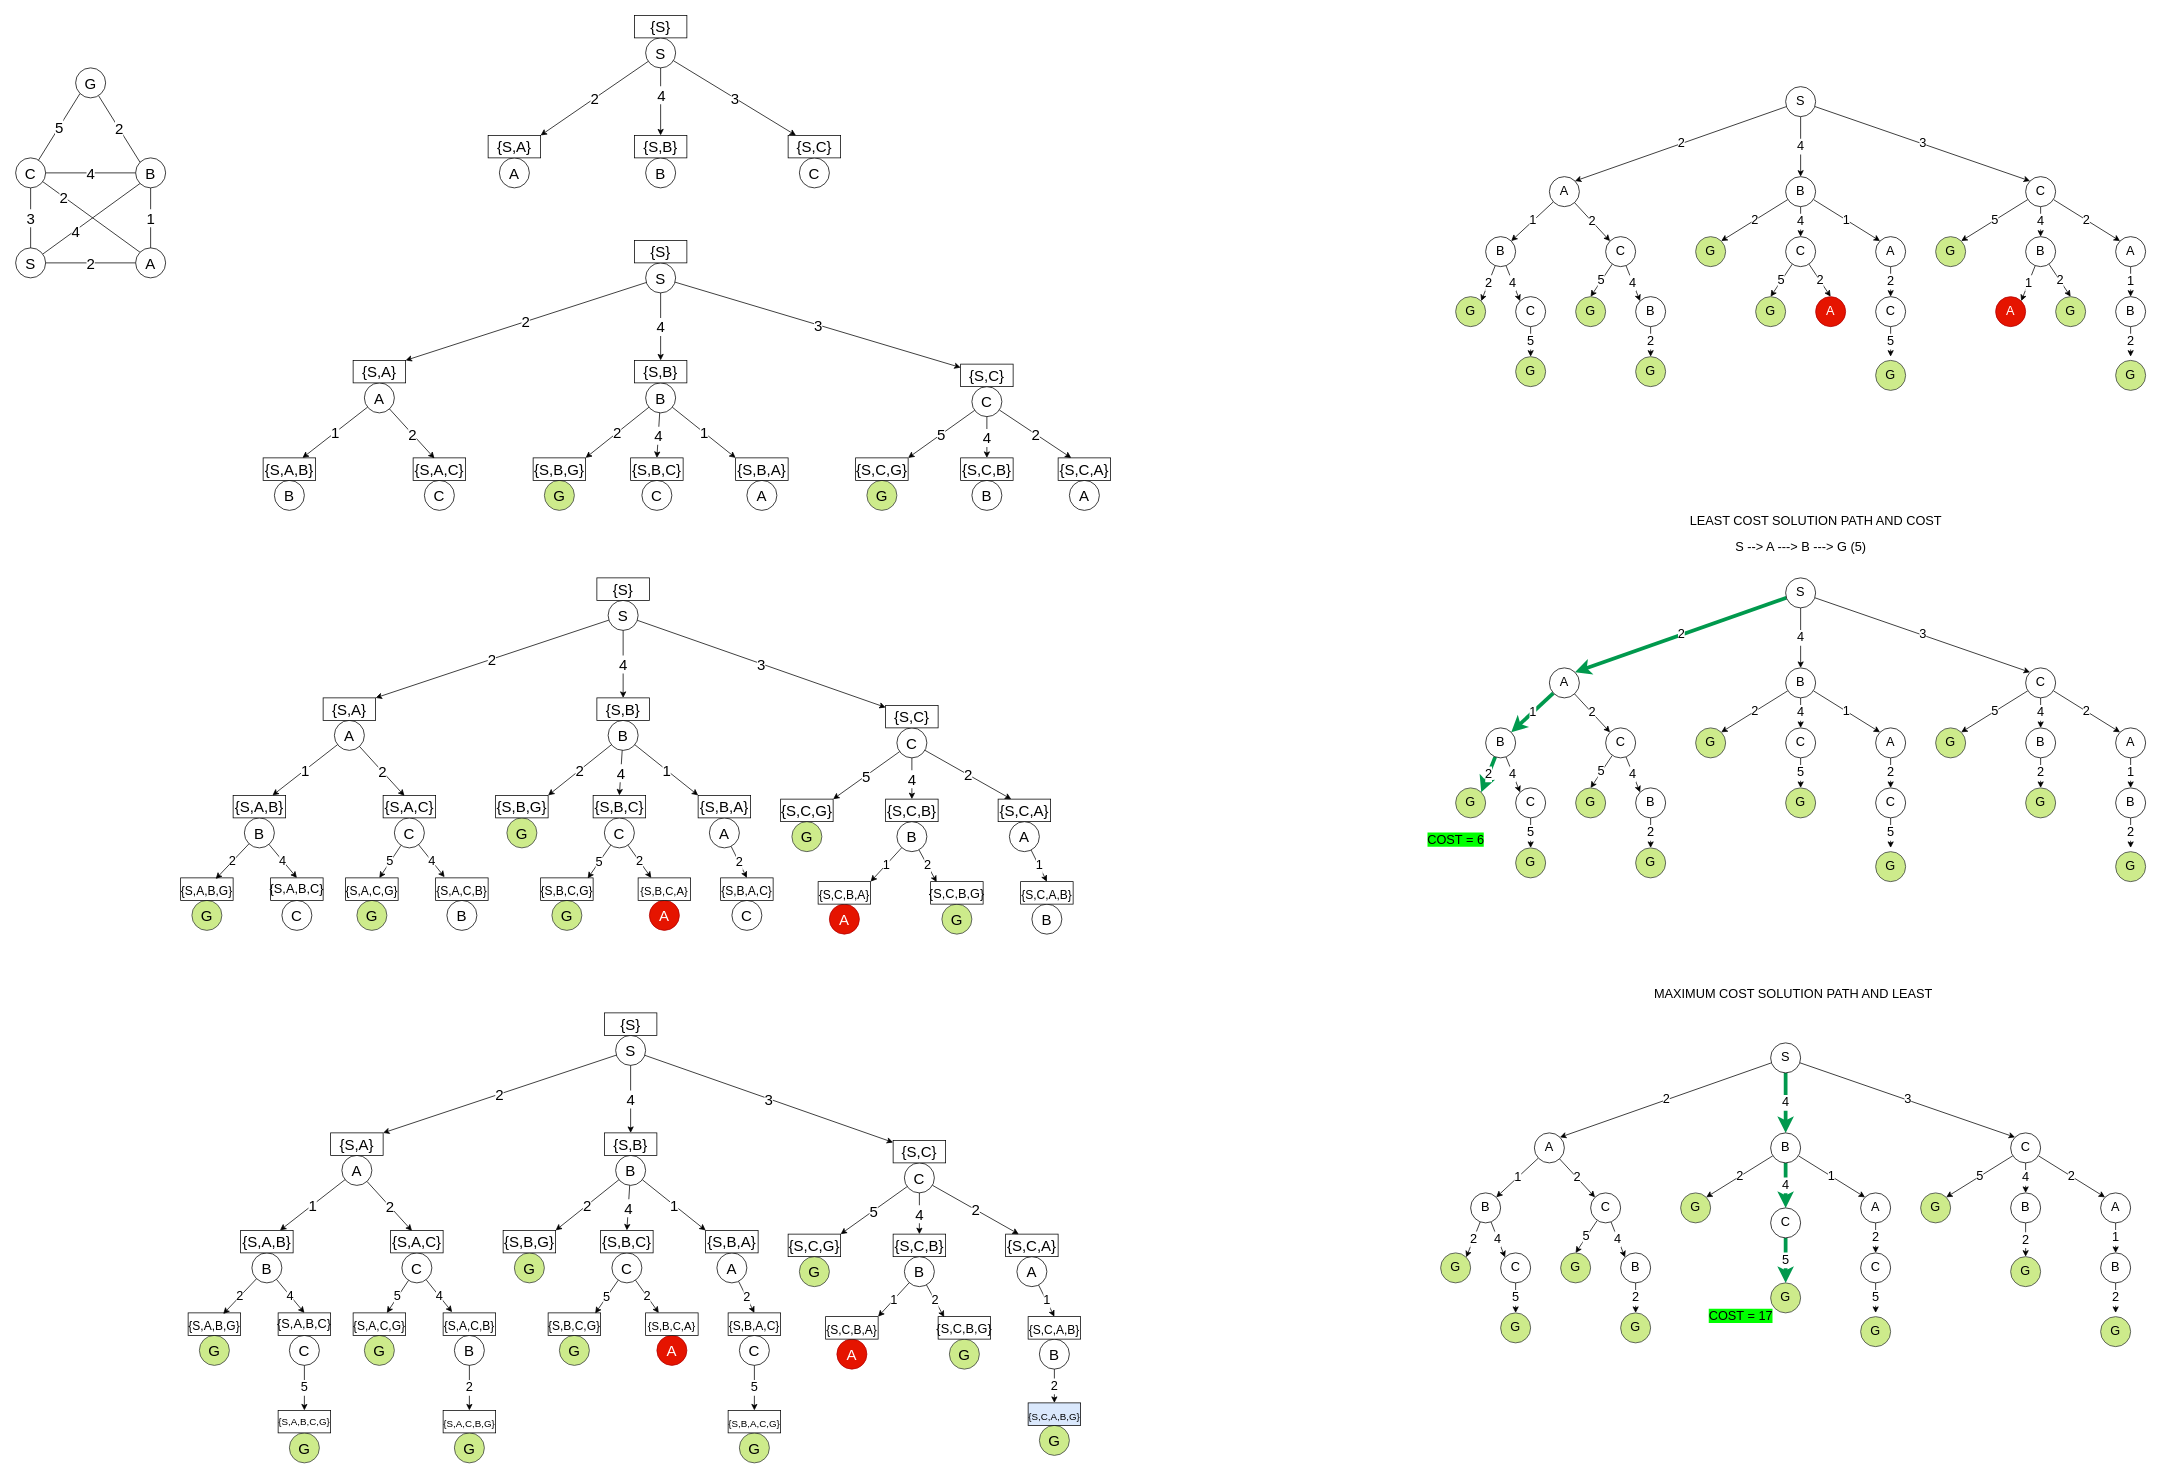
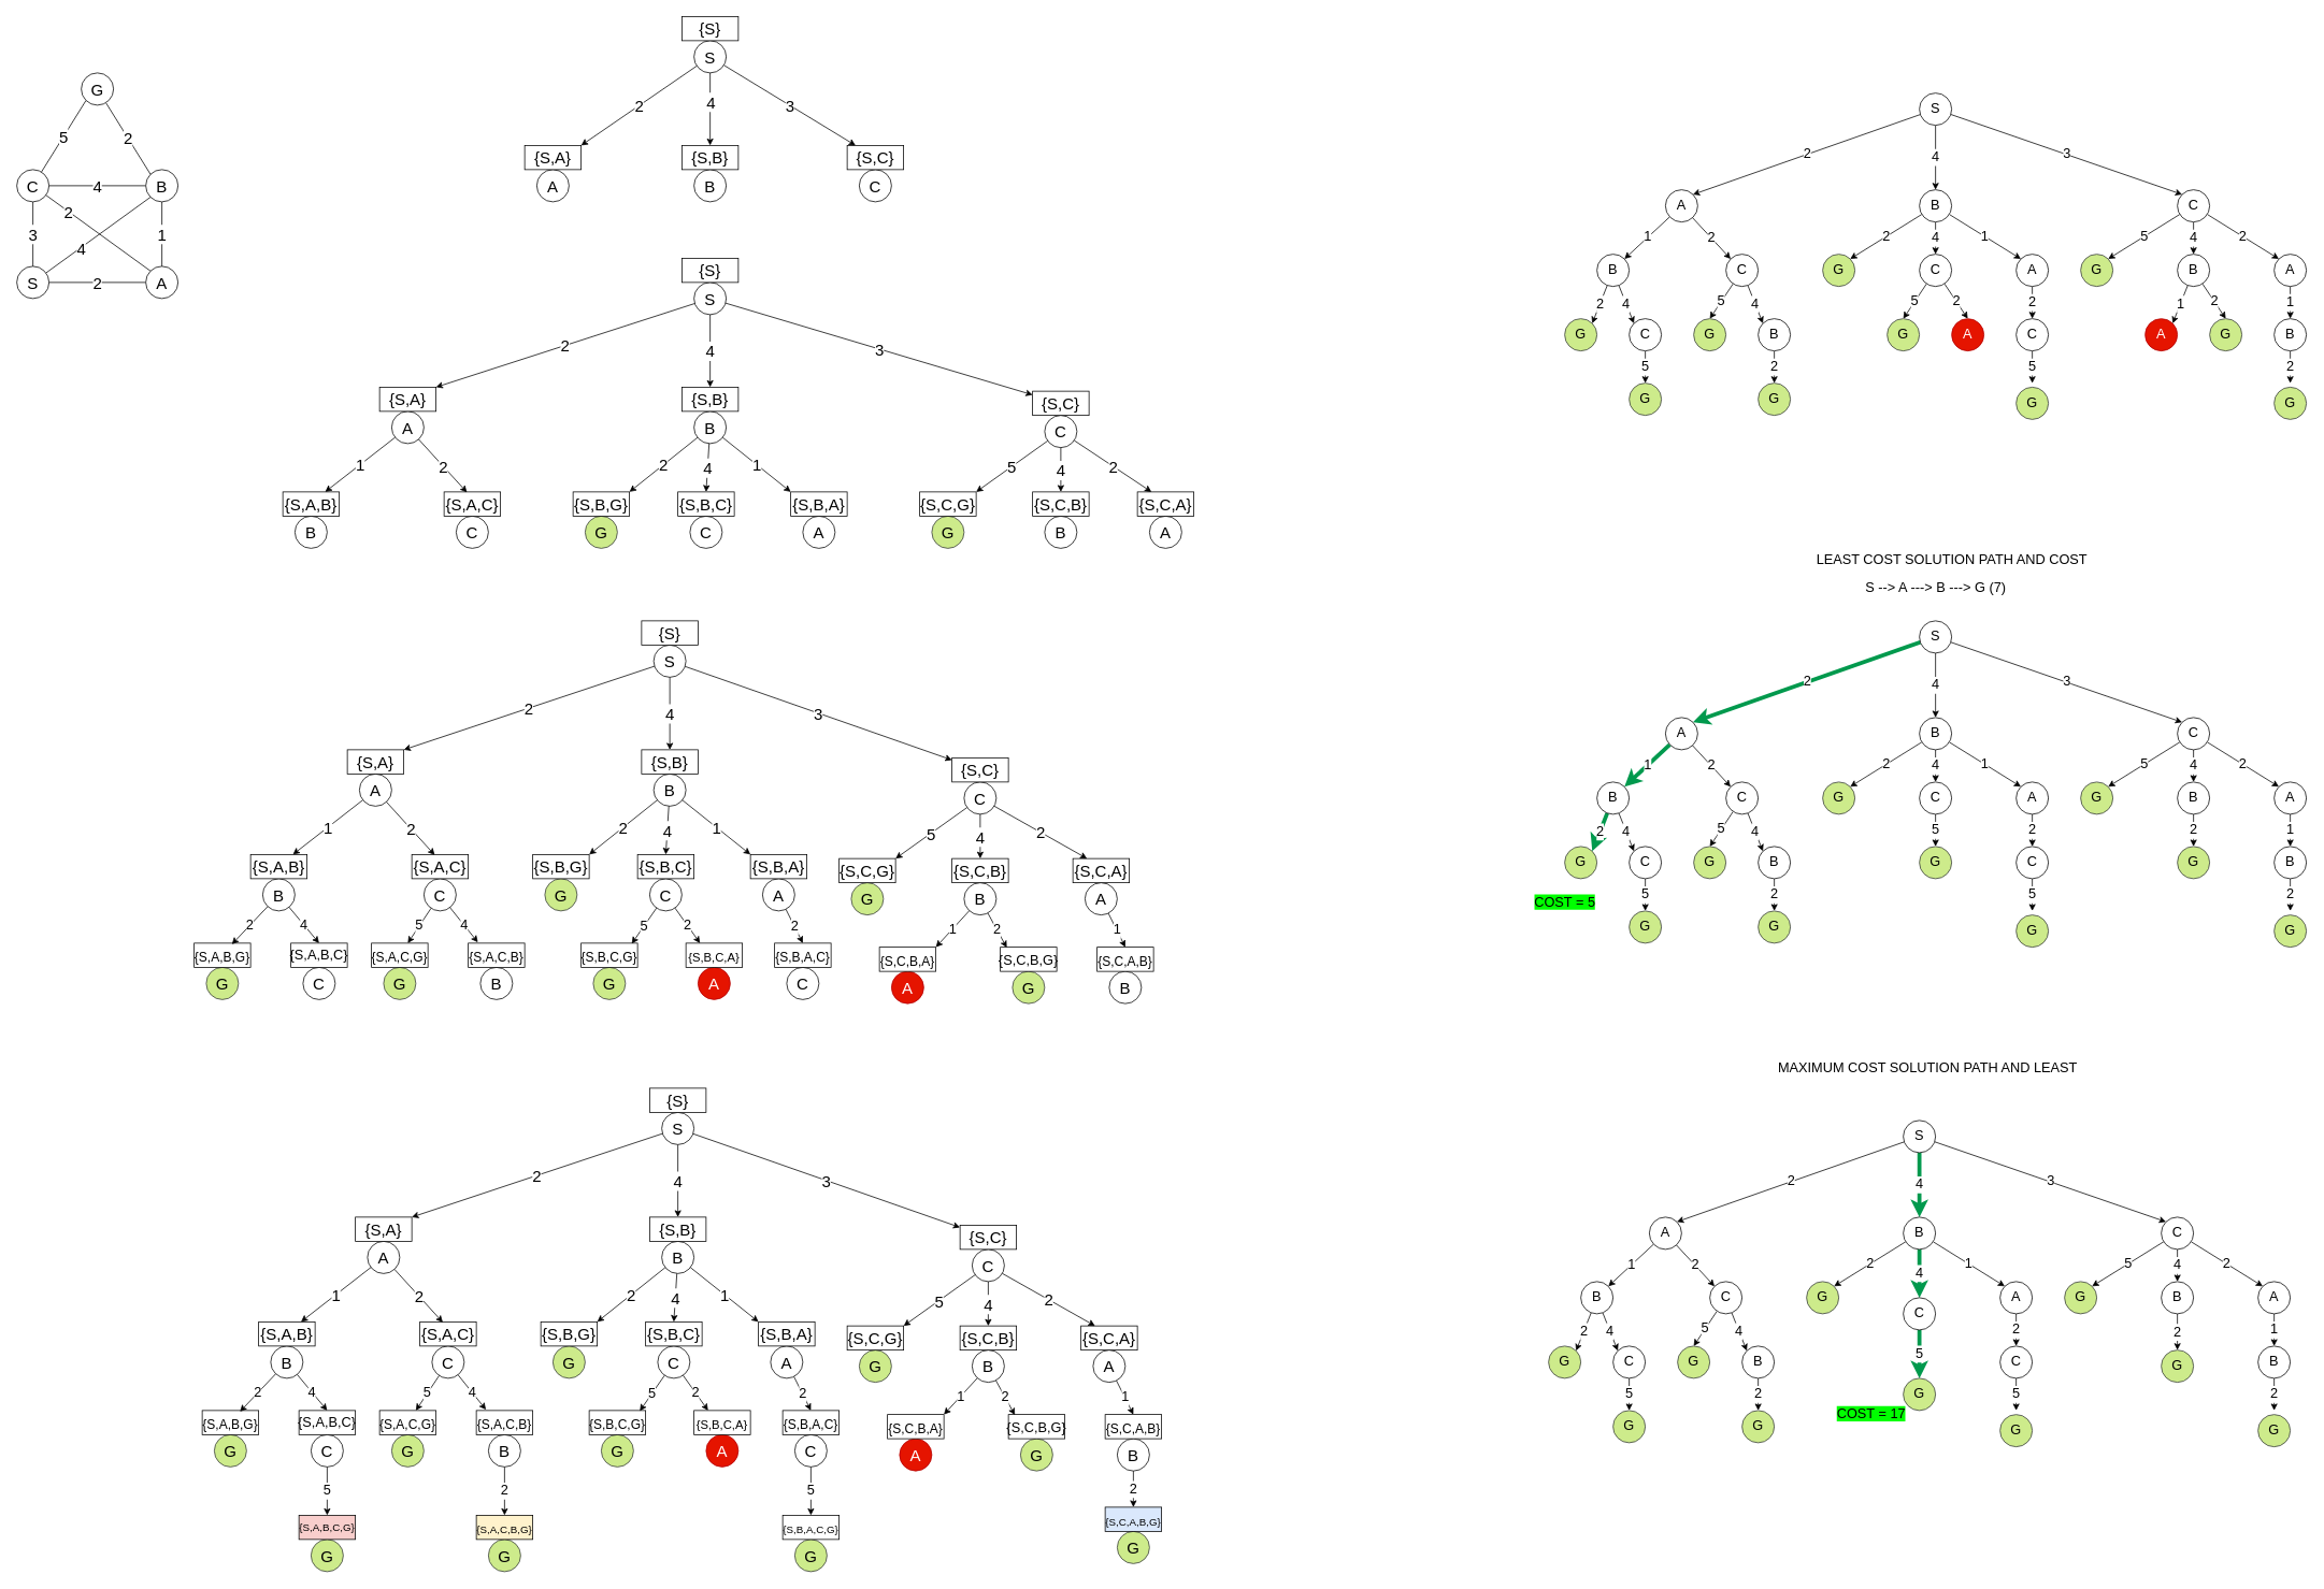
- <mxCell id="419" value="S --&amp;gt; A ---&amp;gt; B ---&amp;gt; G (5)" style="text;html=1;align=center;verticalAlign=middle;resizable=0;points=[];autosize=1;fontSize=17;" vertex="1" parent="1"><mxGeometry x="2305" y="715" width="190" height="30" as="geometry" /></mxCell>
+ <mxCell id="419" value="S --&amp;gt; A ---&amp;gt; B ---&amp;gt; G (7)" style="text;html=1;align=center;verticalAlign=middle;resizable=0;points=[];autosize=1;fontSize=17;" vertex="1" parent="1"><mxGeometry x="2305" y="715" width="190" height="30" as="geometry" /></mxCell>
- <mxCell id="369" value="&lt;span style=&quot;background-color: rgb(0 , 255 , 0)&quot;&gt;COST = 6&lt;/span&gt;" style="text;html=1;align=center;verticalAlign=middle;resizable=0;points=[];autosize=1;fontSize=17;" vertex="1" parent="1"><mxGeometry x="1895" y="1105" width="90" height="30" as="geometry" /></mxCell>
+ <mxCell id="369" value="&lt;span style=&quot;background-color: rgb(0 , 255 , 0)&quot;&gt;COST = 5&lt;/span&gt;" style="text;html=1;align=center;verticalAlign=middle;resizable=0;points=[];autosize=1;fontSize=17;" vertex="1" parent="1"><mxGeometry x="1895" y="1105" width="90" height="30" as="geometry" /></mxCell>
- <mxCell id="256" value="&lt;font style=&quot;font-size: 13px&quot;&gt;{S,A,B,C,G}&lt;/font&gt;" style="rounded=0;whiteSpace=wrap;html=1;fontSize=17;" vertex="1" parent="254"><mxGeometry width="70" height="30" as="geometry" /></mxCell>
+ <mxCell id="256" value="&lt;font style=&quot;font-size: 13px&quot;&gt;{S,A,B,C,G}&lt;/font&gt;" style="rounded=0;whiteSpace=wrap;html=1;fontSize=17;fillColor=#f8cecc;" vertex="1" parent="254"><mxGeometry width="70" height="30" as="geometry" /></mxCell>
- <mxCell id="259" value="&lt;font style=&quot;font-size: 13px&quot;&gt;{S,A,C,B,G}&lt;/font&gt;" style="rounded=0;whiteSpace=wrap;html=1;fontSize=20;" vertex="1" parent="257"><mxGeometry width="70" height="30" as="geometry" /></mxCell>
+ <mxCell id="259" value="&lt;font style=&quot;font-size: 13px&quot;&gt;{S,A,C,B,G}&lt;/font&gt;" style="rounded=0;whiteSpace=wrap;html=1;fontSize=20;fillColor=#fff2cc;" vertex="1" parent="257"><mxGeometry width="70" height="30" as="geometry" /></mxCell>
